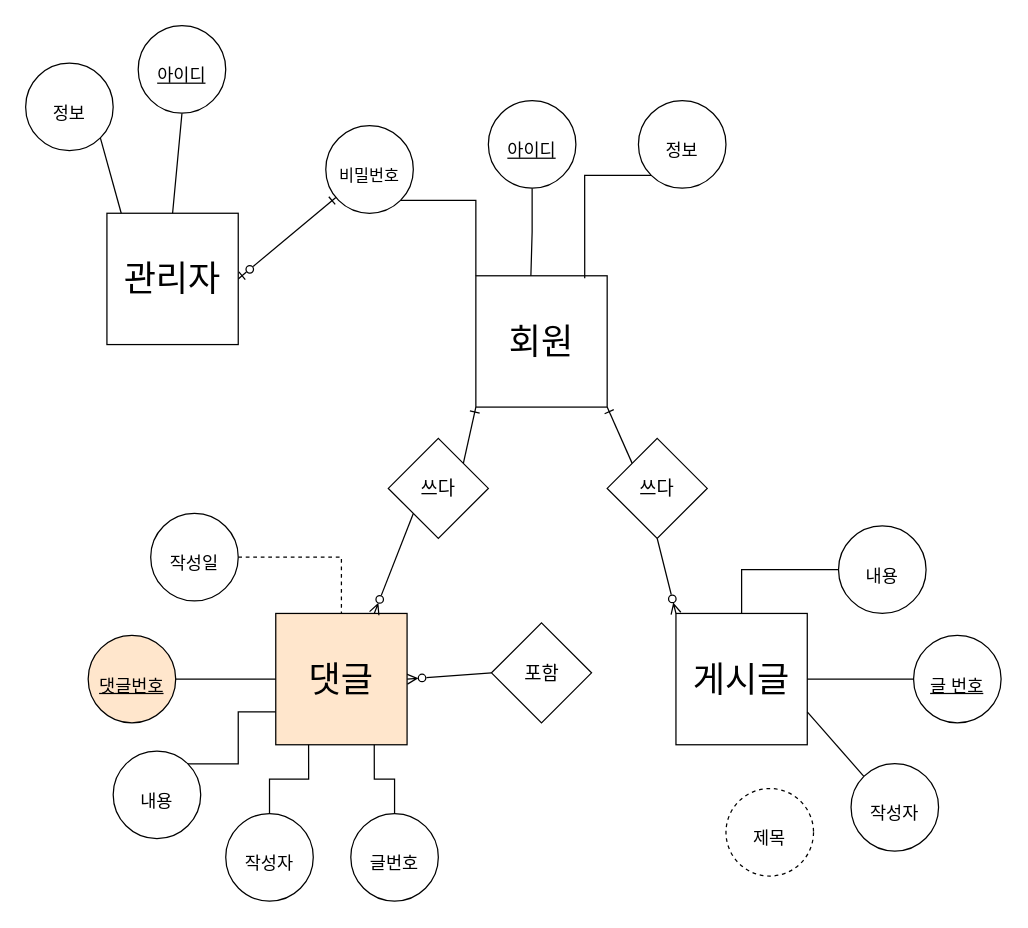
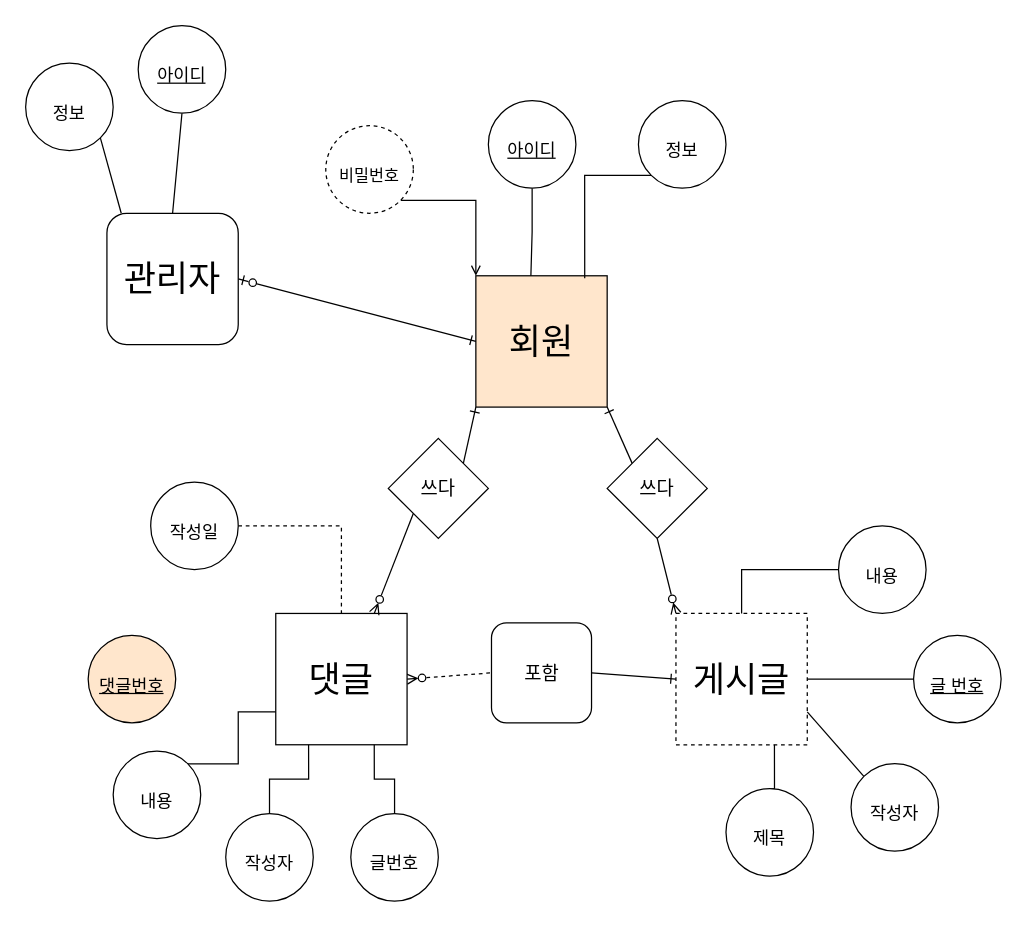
- <mxCell id="13" value="&lt;font style=&quot;font-size: 13px&quot;&gt;비밀번호&lt;/font&gt;" style="ellipse;whiteSpace=wrap;html=1;aspect=fixed;fontSize=28;" vertex="1" parent="1"><mxGeometry x="260" y="100" width="70" height="70" as="geometry" /></mxCell>
+ <mxCell id="13" value="&lt;font style=&quot;font-size: 13px&quot;&gt;비밀번호&lt;/font&gt;" style="ellipse;whiteSpace=wrap;html=1;aspect=fixed;fontSize=28;dashed=1;" vertex="1" parent="1"><mxGeometry x="260" y="100" width="70" height="70" as="geometry" /></mxCell>
- <mxCell id="38" style="edgeStyle=none;rounded=0;orthogonalLoop=1;jettySize=auto;html=1;exitX=1;exitY=0.5;exitDx=0;exitDy=0;fontSize=15;startArrow=ERzeroToOne;startFill=0;endArrow=ERone;endFill=0;" edge="1" parent="1" source="39" target="13"><mxGeometry relative="1" as="geometry" /></mxCell>
+ <mxCell id="38" style="edgeStyle=none;rounded=0;orthogonalLoop=1;jettySize=auto;html=1;exitX=1;exitY=0.5;exitDx=0;exitDy=0;entryX=0;entryY=0.5;entryDx=0;entryDy=0;fontSize=15;startArrow=ERzeroToOne;startFill=0;endArrow=ERone;endFill=0;" edge="1" parent="1" source="39" target="4"><mxGeometry relative="1" as="geometry" /></mxCell>
- <mxCell id="12" style="edgeStyle=orthogonalEdgeStyle;rounded=0;orthogonalLoop=1;jettySize=auto;html=1;exitX=1;exitY=1;exitDx=0;exitDy=0;entryX=0;entryY=0;entryDx=0;entryDy=0;fontSize=13;endArrow=none;endFill=0;" edge="1" parent="1" source="13" target="4"><mxGeometry relative="1" as="geometry" /></mxCell>
+ <mxCell id="12" style="edgeStyle=orthogonalEdgeStyle;rounded=0;orthogonalLoop=1;jettySize=auto;html=1;exitX=1;exitY=1;exitDx=0;exitDy=0;entryX=0;entryY=0;entryDx=0;entryDy=0;fontSize=13;endArrow=open;endFill=0;" edge="1" parent="1" source="13" target="4"><mxGeometry relative="1" as="geometry" /></mxCell>
- <mxCell id="39" value="&lt;span style=&quot;font-size: 28px&quot;&gt;관리자&lt;/span&gt;" style="whiteSpace=wrap;html=1;aspect=fixed;" vertex="1" parent="1"><mxGeometry x="85" y="170" width="105" height="105" as="geometry" /></mxCell>
+ <mxCell id="39" value="&lt;span style=&quot;font-size: 28px&quot;&gt;관리자&lt;/span&gt;" style="whiteSpace=wrap;html=1;aspect=fixed;rounded=1;" vertex="1" parent="1"><mxGeometry x="85" y="170" width="105" height="105" as="geometry" /></mxCell>
- <mxCell id="4" value="&lt;font style=&quot;font-size: 28px&quot;&gt;회원&lt;/font&gt;" style="whiteSpace=wrap;html=1;aspect=fixed;" vertex="1" parent="1"><mxGeometry x="380" y="220" width="105" height="105" as="geometry" /></mxCell>
+ <mxCell id="4" value="&lt;font style=&quot;font-size: 28px&quot;&gt;회원&lt;/font&gt;" style="whiteSpace=wrap;html=1;aspect=fixed;fillColor=#ffe6cc;" vertex="1" parent="1"><mxGeometry x="380" y="220" width="105" height="105" as="geometry" /></mxCell>
- <mxCell id="29" value="&lt;span style=&quot;font-size: 14px&quot;&gt;작성일&lt;br&gt;&lt;/span&gt;" style="ellipse;whiteSpace=wrap;html=1;aspect=fixed;fontSize=28;" vertex="1" parent="1"><mxGeometry x="120" y="410" width="70" height="70" as="geometry" /></mxCell>
+ <mxCell id="29" value="&lt;span style=&quot;font-size: 14px&quot;&gt;작성일&lt;br&gt;&lt;/span&gt;" style="ellipse;whiteSpace=wrap;html=1;aspect=fixed;fontSize=28;" vertex="1" parent="1"><mxGeometry x="120" y="385" width="70" height="70" as="geometry" /></mxCell>
- <mxCell id="37" value="&lt;font style=&quot;font-size: 15px&quot;&gt;포함&lt;/font&gt;" style="rhombus;whiteSpace=wrap;html=1;fontSize=13;" vertex="1" parent="1"><mxGeometry x="392.5" y="497.5" width="80" height="80" as="geometry" /></mxCell>
+ <mxCell id="37" value="&lt;font style=&quot;font-size: 15px&quot;&gt;포함&lt;/font&gt;" style="whiteSpace=wrap;html=1;fontSize=13;rounded=1;" vertex="1" parent="1"><mxGeometry x="392.5" y="497.5" width="80" height="80" as="geometry" /></mxCell>
- <mxCell id="6" style="edgeStyle=none;rounded=0;orthogonalLoop=1;jettySize=auto;html=1;exitX=1;exitY=0.5;exitDx=0;exitDy=0;entryX=0;entryY=0.5;entryDx=0;entryDy=0;fontSize=13;endArrow=none;endFill=0;startArrow=ERzeroToMany;startFill=0;" edge="1" parent="1" source="7" target="37"><mxGeometry relative="1" as="geometry" /></mxCell>
+ <mxCell id="6" style="edgeStyle=none;rounded=0;orthogonalLoop=1;jettySize=auto;html=1;exitX=1;exitY=0.5;exitDx=0;exitDy=0;entryX=0;entryY=0.5;entryDx=0;entryDy=0;fontSize=13;endArrow=none;endFill=0;startArrow=ERzeroToMany;startFill=0;dashed=1;" edge="1" parent="1" source="7" target="37"><mxGeometry relative="1" as="geometry" /></mxCell>
+ <mxCell id="36" style="edgeStyle=none;rounded=0;orthogonalLoop=1;jettySize=auto;html=1;exitX=1;exitY=0.5;exitDx=0;exitDy=0;entryX=0;entryY=0.5;entryDx=0;entryDy=0;fontSize=13;endArrow=ERone;endFill=0;" edge="1" parent="1" source="37" target="5"><mxGeometry relative="1" as="geometry" /></mxCell>
- <mxCell id="22" style="edgeStyle=orthogonalEdgeStyle;rounded=0;orthogonalLoop=1;jettySize=auto;html=1;exitX=1;exitY=0.5;exitDx=0;exitDy=0;entryX=0;entryY=0.5;entryDx=0;entryDy=0;fontSize=13;endArrow=none;endFill=0;" edge="1" parent="1" source="23" target="7"><mxGeometry relative="1" as="geometry" /></mxCell>
- <mxCell id="7" value="&lt;span style=&quot;font-size: 28px&quot;&gt;댓글&lt;/span&gt;" style="whiteSpace=wrap;html=1;aspect=fixed;fillColor=#ffe6cc;" vertex="1" parent="1"><mxGeometry x="220" y="490" width="105" height="105" as="geometry" /></mxCell>
+ <mxCell id="7" value="&lt;span style=&quot;font-size: 28px&quot;&gt;댓글&lt;/span&gt;" style="whiteSpace=wrap;html=1;aspect=fixed;" vertex="1" parent="1"><mxGeometry x="220" y="490" width="105" height="105" as="geometry" /></mxCell>
- <mxCell id="5" value="&lt;span style=&quot;font-size: 28px&quot;&gt;게시글&lt;/span&gt;" style="whiteSpace=wrap;html=1;aspect=fixed;" vertex="1" parent="1"><mxGeometry x="540" y="490" width="105" height="105" as="geometry" /></mxCell>
+ <mxCell id="5" value="&lt;span style=&quot;font-size: 28px&quot;&gt;게시글&lt;/span&gt;" style="whiteSpace=wrap;html=1;aspect=fixed;dashed=1;" vertex="1" parent="1"><mxGeometry x="540" y="490" width="105" height="105" as="geometry" /></mxCell>
+ <mxCell id="18" style="edgeStyle=orthogonalEdgeStyle;rounded=0;orthogonalLoop=1;jettySize=auto;html=1;exitX=0.5;exitY=0;exitDx=0;exitDy=0;entryX=0.75;entryY=1;entryDx=0;entryDy=0;fontSize=13;endArrow=none;endFill=0;" edge="1" parent="1" source="19" target="5"><mxGeometry relative="1" as="geometry" /></mxCell>
- <mxCell id="19" value="&lt;span style=&quot;font-size: 14px&quot;&gt;제목&lt;br&gt;&lt;/span&gt;" style="ellipse;whiteSpace=wrap;html=1;aspect=fixed;fontSize=28;dashed=1;" vertex="1" parent="1"><mxGeometry x="580" y="630" width="70" height="70" as="geometry" /></mxCell>
+ <mxCell id="19" value="&lt;span style=&quot;font-size: 14px&quot;&gt;제목&lt;br&gt;&lt;/span&gt;" style="ellipse;whiteSpace=wrap;html=1;aspect=fixed;fontSize=28;" vertex="1" parent="1"><mxGeometry x="580" y="630" width="70" height="70" as="geometry" /></mxCell>
